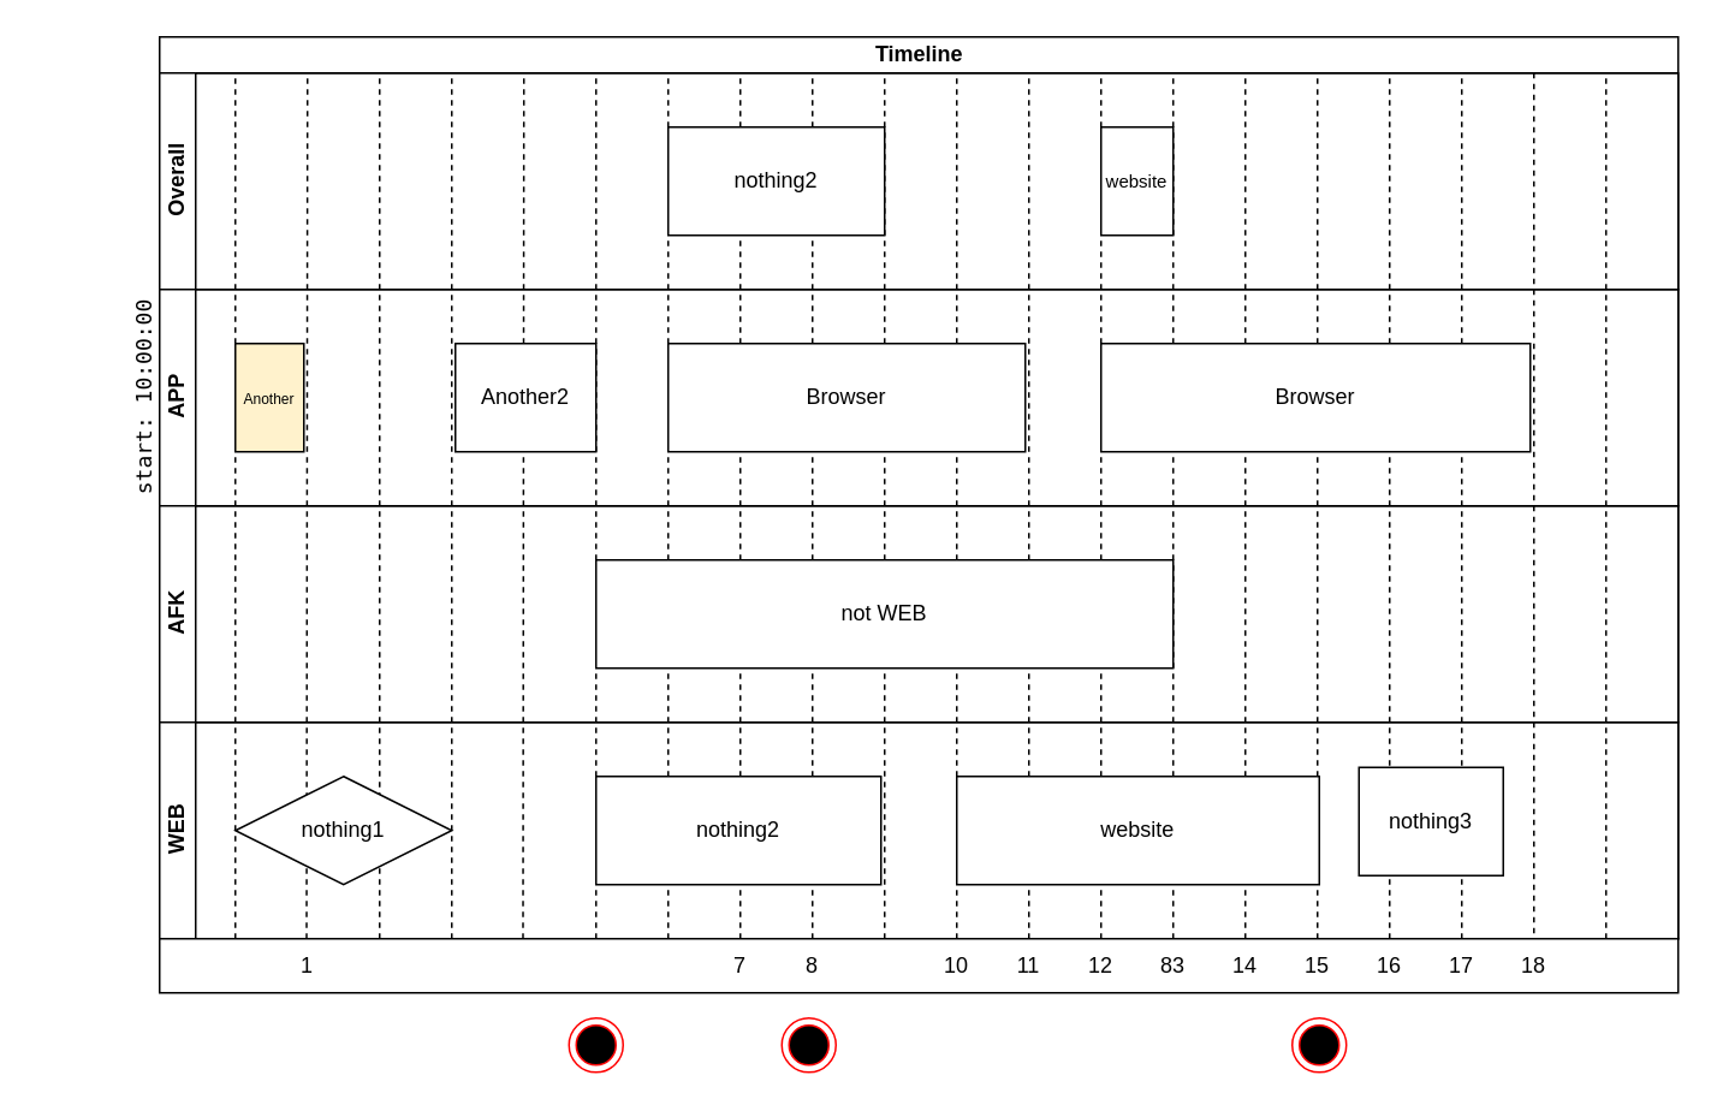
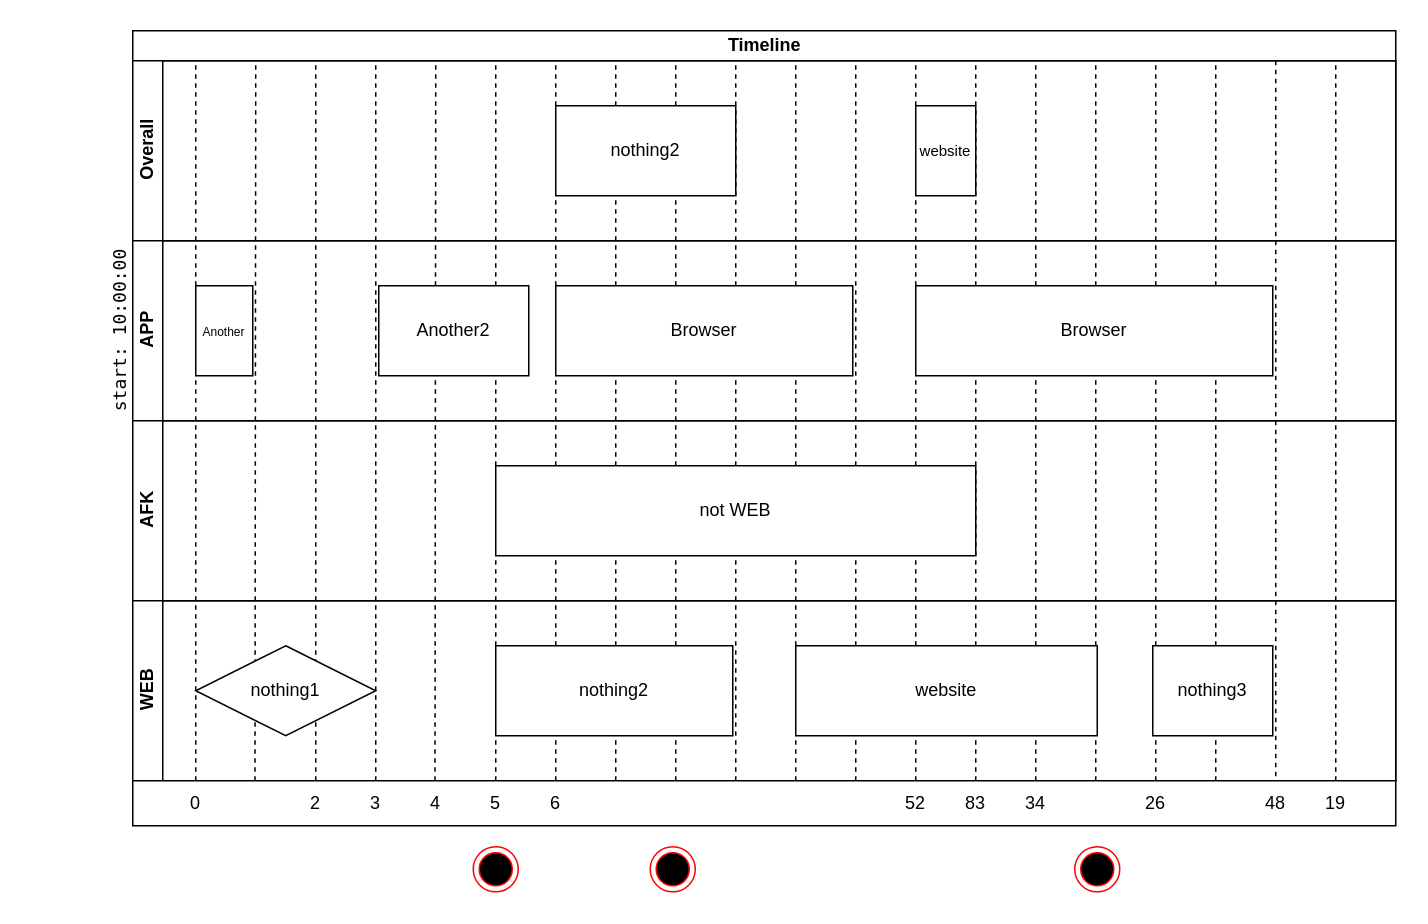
- <mxCell id="18" value="&lt;font style=&quot;font-size: 8px&quot;&gt;Another&lt;/font&gt;" style="rounded=0;whiteSpace=wrap;html=1;fillColor=#fff2cc;" parent="4" vertex="1"><mxGeometry x="42" y="30" width="38" height="60" as="geometry" /></mxCell>
+ <mxCell id="18" value="&lt;font style=&quot;font-size: 8px&quot;&gt;Another&lt;/font&gt;" style="rounded=0;whiteSpace=wrap;html=1;" parent="4" vertex="1"><mxGeometry x="42" y="30" width="38" height="60" as="geometry" /></mxCell>
- <mxCell id="19" value="Another2" style="rounded=0;whiteSpace=wrap;html=1;" parent="4" vertex="1"><mxGeometry x="164" y="30" width="78" height="60" as="geometry" /></mxCell>
+ <mxCell id="19" value="Another2" style="rounded=0;whiteSpace=wrap;html=1;" parent="4" vertex="1"><mxGeometry x="164" y="30" width="100" height="60" as="geometry" /></mxCell>
- <mxCell id="32" value="nothing3" style="rounded=0;whiteSpace=wrap;html=1;" parent="23" vertex="1"><mxGeometry x="665" y="25" width="80" height="60" as="geometry" /></mxCell>
+ <mxCell id="32" value="nothing3" style="rounded=0;whiteSpace=wrap;html=1;" parent="23" vertex="1"><mxGeometry x="680" y="30" width="80" height="60" as="geometry" /></mxCell>
+ <mxCell id="34" value="0" style="text;html=1;strokeColor=none;fillColor=none;align=center;verticalAlign=middle;whiteSpace=wrap;rounded=0;" parent="1" vertex="1"><mxGeometry x="120" y="525" width="20" height="20" as="geometry" /></mxCell>
- <mxCell id="35" value="1" style="text;html=1;strokeColor=none;fillColor=none;align=center;verticalAlign=middle;whiteSpace=wrap;rounded=0;" parent="1" vertex="1"><mxGeometry x="160" y="525" width="20" height="20" as="geometry" /></mxCell>
+ <mxCell id="36" value="2" style="text;html=1;strokeColor=none;fillColor=none;align=center;verticalAlign=middle;whiteSpace=wrap;rounded=0;" parent="1" vertex="1"><mxGeometry x="200" y="525" width="20" height="20" as="geometry" /></mxCell>
+ <mxCell id="37" value="3" style="text;html=1;strokeColor=none;fillColor=none;align=center;verticalAlign=middle;whiteSpace=wrap;rounded=0;" parent="1" vertex="1"><mxGeometry x="240" y="525" width="20" height="20" as="geometry" /></mxCell>
+ <mxCell id="38" value="4" style="text;html=1;strokeColor=none;fillColor=none;align=center;verticalAlign=middle;whiteSpace=wrap;rounded=0;" parent="1" vertex="1"><mxGeometry x="280" y="525" width="20" height="20" as="geometry" /></mxCell>
+ <mxCell id="39" value="5" style="text;html=1;strokeColor=none;fillColor=none;align=center;verticalAlign=middle;whiteSpace=wrap;rounded=0;" parent="1" vertex="1"><mxGeometry x="320" y="525" width="20" height="20" as="geometry" /></mxCell>
+ <mxCell id="40" value="6" style="text;html=1;strokeColor=none;fillColor=none;align=center;verticalAlign=middle;whiteSpace=wrap;rounded=0;" parent="1" vertex="1"><mxGeometry x="360" y="525" width="20" height="20" as="geometry" /></mxCell>
- <mxCell id="41" value="7" style="text;html=1;strokeColor=none;fillColor=none;align=center;verticalAlign=middle;whiteSpace=wrap;rounded=0;" parent="1" vertex="1"><mxGeometry x="400" y="525" width="20" height="20" as="geometry" /></mxCell>
- <mxCell id="42" value="8" style="text;html=1;strokeColor=none;fillColor=none;align=center;verticalAlign=middle;whiteSpace=wrap;rounded=0;" parent="1" vertex="1"><mxGeometry x="440" y="525" width="20" height="20" as="geometry" /></mxCell>
- <mxCell id="43" value="10" style="text;html=1;strokeColor=none;fillColor=none;align=center;verticalAlign=middle;whiteSpace=wrap;rounded=0;" parent="1" vertex="1"><mxGeometry x="520" y="525" width="20" height="20" as="geometry" /></mxCell>
- <mxCell id="44" value="11" style="text;html=1;strokeColor=none;fillColor=none;align=center;verticalAlign=middle;whiteSpace=wrap;rounded=0;" parent="1" vertex="1"><mxGeometry x="560" y="525" width="20" height="20" as="geometry" /></mxCell>
- <mxCell id="45" value="12" style="text;html=1;strokeColor=none;fillColor=none;align=center;verticalAlign=middle;whiteSpace=wrap;rounded=0;" parent="1" vertex="1"><mxGeometry x="600" y="525" width="20" height="20" as="geometry" /></mxCell>
+ <mxCell id="45" value="52" style="text;html=1;strokeColor=none;fillColor=none;align=center;verticalAlign=middle;whiteSpace=wrap;rounded=0;" parent="1" vertex="1"><mxGeometry x="600" y="525" width="20" height="20" as="geometry" /></mxCell>
- <mxCell id="47" value="14" style="text;html=1;strokeColor=none;fillColor=none;align=center;verticalAlign=middle;whiteSpace=wrap;rounded=0;" parent="1" vertex="1"><mxGeometry x="680" y="525" width="20" height="20" as="geometry" /></mxCell>
+ <mxCell id="47" value="34" style="text;html=1;strokeColor=none;fillColor=none;align=center;verticalAlign=middle;whiteSpace=wrap;rounded=0;" parent="1" vertex="1"><mxGeometry x="680" y="525" width="20" height="20" as="geometry" /></mxCell>
- <mxCell id="48" value="15" style="text;html=1;strokeColor=none;fillColor=none;align=center;verticalAlign=middle;whiteSpace=wrap;rounded=0;" parent="1" vertex="1"><mxGeometry x="720" y="525" width="20" height="20" as="geometry" /></mxCell>
- <mxCell id="49" value="16" style="text;html=1;strokeColor=none;fillColor=none;align=center;verticalAlign=middle;whiteSpace=wrap;rounded=0;" parent="1" vertex="1"><mxGeometry x="760" y="525" width="20" height="20" as="geometry" /></mxCell>
+ <mxCell id="49" value="26" style="text;html=1;strokeColor=none;fillColor=none;align=center;verticalAlign=middle;whiteSpace=wrap;rounded=0;" parent="1" vertex="1"><mxGeometry x="760" y="525" width="20" height="20" as="geometry" /></mxCell>
- <mxCell id="50" value="17" style="text;html=1;strokeColor=none;fillColor=none;align=center;verticalAlign=middle;whiteSpace=wrap;rounded=0;" parent="1" vertex="1"><mxGeometry x="800" y="525" width="20" height="20" as="geometry" /></mxCell>
- <mxCell id="51" value="18" style="text;html=1;strokeColor=none;fillColor=none;align=center;verticalAlign=middle;whiteSpace=wrap;rounded=0;" parent="1" vertex="1"><mxGeometry x="840" y="525" width="20" height="20" as="geometry" /></mxCell>
+ <mxCell id="51" value="48" style="text;html=1;strokeColor=none;fillColor=none;align=center;verticalAlign=middle;whiteSpace=wrap;rounded=0;" parent="1" vertex="1"><mxGeometry x="840" y="525" width="20" height="20" as="geometry" /></mxCell>
+ <mxCell id="52" value="19" style="text;html=1;strokeColor=none;fillColor=none;align=center;verticalAlign=middle;whiteSpace=wrap;rounded=0;" parent="1" vertex="1"><mxGeometry x="880" y="525" width="20" height="20" as="geometry" /></mxCell>
